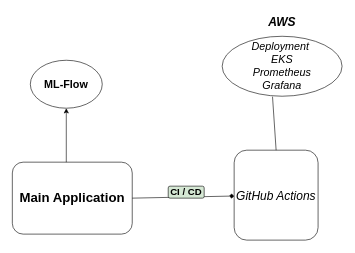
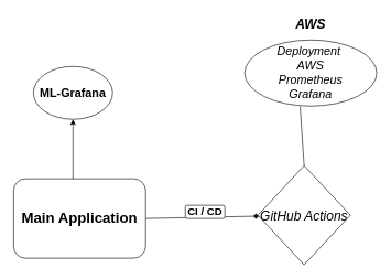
- <mxCell id="5" value="&lt;i&gt;&lt;font style=&quot;font-size: 18px;&quot;&gt;Deployment&amp;nbsp;&lt;br&gt;EKS&lt;/font&gt;&lt;/i&gt;&lt;div&gt;&lt;i&gt;&lt;font style=&quot;font-size: 18px;&quot;&gt;Prometheus&lt;/font&gt;&lt;/i&gt;&lt;/div&gt;&lt;div&gt;&lt;i&gt;&lt;font style=&quot;font-size: 18px;&quot;&gt;Grafana&lt;/font&gt;&lt;/i&gt;&lt;/div&gt;" style="ellipse;whiteSpace=wrap;html=1;" vertex="1" parent="1"><mxGeometry x="370" y="60" width="200" height="100" as="geometry" /></mxCell>
+ <mxCell id="5" value="&lt;i&gt;&lt;font style=&quot;font-size: 18px;&quot;&gt;Deployment&amp;nbsp;&lt;br&gt;AWS&lt;/font&gt;&lt;/i&gt;&lt;div&gt;&lt;i&gt;&lt;font style=&quot;font-size: 18px;&quot;&gt;Prometheus&lt;/font&gt;&lt;/i&gt;&lt;/div&gt;&lt;div&gt;&lt;i&gt;&lt;font style=&quot;font-size: 18px;&quot;&gt;Grafana&lt;/font&gt;&lt;/i&gt;&lt;/div&gt;" style="ellipse;whiteSpace=wrap;html=1;" vertex="1" parent="1"><mxGeometry x="370" y="60" width="200" height="100" as="geometry" /></mxCell>
- <mxCell id="4" value="&lt;b&gt;&lt;font style=&quot;font-size: 18px;&quot;&gt;ML-Flow&lt;/font&gt;&lt;/b&gt;" style="ellipse;whiteSpace=wrap;html=1;" vertex="1" parent="1"><mxGeometry x="50" y="100" width="120" height="80" as="geometry" /></mxCell>
+ <mxCell id="4" value="&lt;b&gt;&lt;font style=&quot;font-size: 18px;&quot;&gt;ML-Grafana&lt;/font&gt;&lt;/b&gt;" style="ellipse;whiteSpace=wrap;html=1;" vertex="1" parent="1"><mxGeometry x="50" y="100" width="120" height="80" as="geometry" /></mxCell>
- <mxCell id="9" value="&lt;b&gt;&lt;font style=&quot;font-size: 16px;&quot;&gt;CI / CD&lt;/font&gt;&lt;/b&gt;" style="rounded=1;whiteSpace=wrap;html=1;fillColor=#d5e8d4;" vertex="1" parent="1"><mxGeometry x="280" y="310" width="60" height="20" as="geometry" /></mxCell>
+ <mxCell id="9" value="&lt;b&gt;&lt;font style=&quot;font-size: 16px;&quot;&gt;CI / CD&lt;/font&gt;&lt;/b&gt;" style="rounded=1;whiteSpace=wrap;html=1;" vertex="1" parent="1"><mxGeometry x="280" y="310" width="60" height="20" as="geometry" /></mxCell>
- <mxCell id="3" value="&lt;i&gt;&lt;font style=&quot;font-size: 20px;&quot;&gt;GitHub Actions&lt;/font&gt;&lt;/i&gt;" style="whiteSpace=wrap;html=1;rounded=1;" vertex="1" parent="1"><mxGeometry x="390" y="250" width="140" height="150" as="geometry" /></mxCell>
+ <mxCell id="3" value="&lt;i&gt;&lt;font style=&quot;font-size: 20px;&quot;&gt;GitHub Actions&lt;/font&gt;&lt;/i&gt;" style="rhombus;whiteSpace=wrap;html=1;" vertex="1" parent="1"><mxGeometry x="390" y="250" width="140" height="150" as="geometry" /></mxCell>
